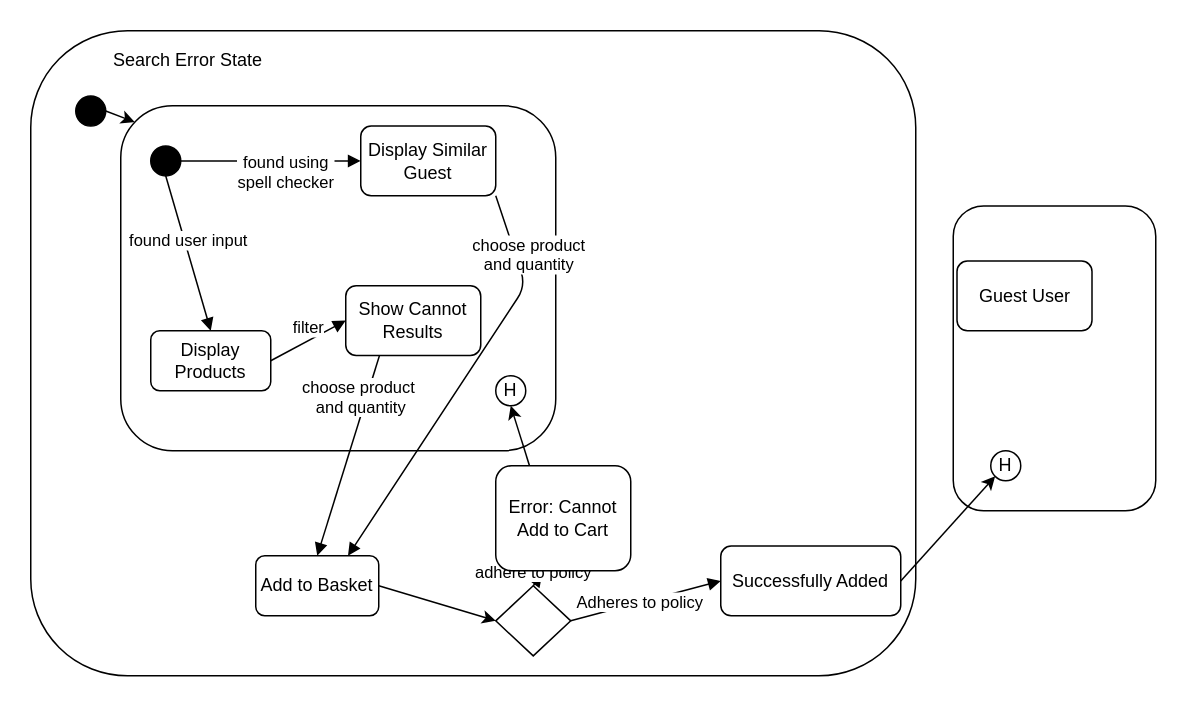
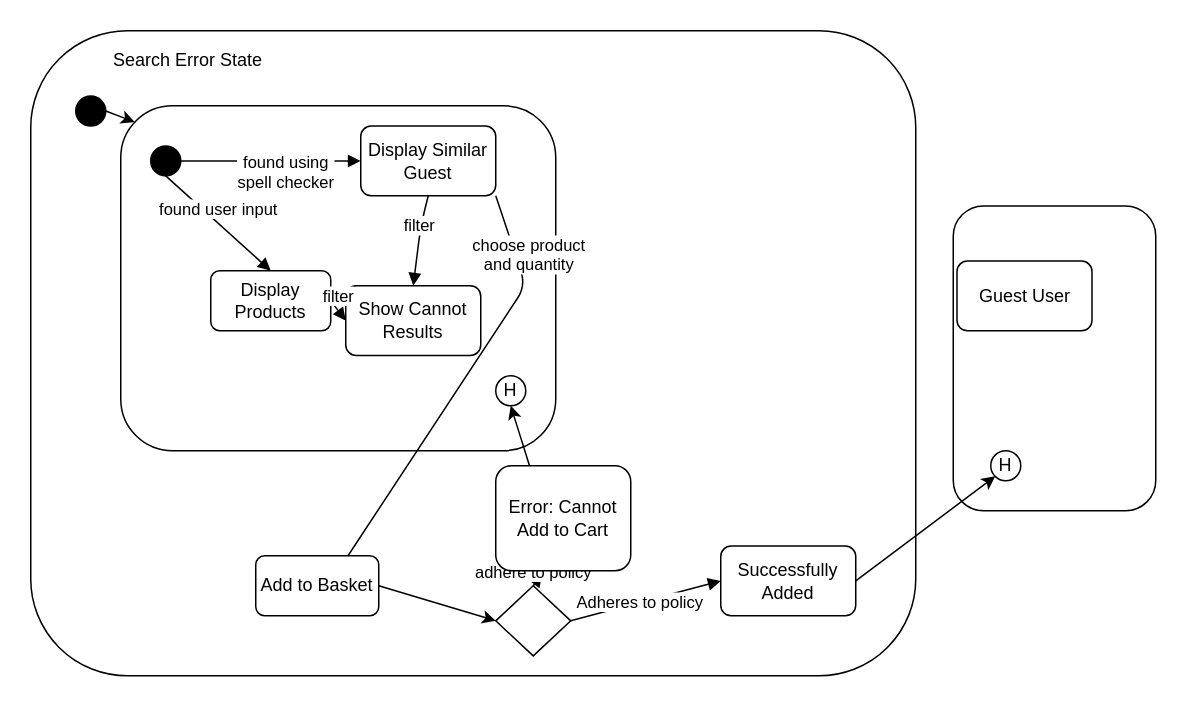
+ <mxCell id="10" value="filter" style="html=1;verticalAlign=bottom;endArrow=block;exitX=0.5;exitY=1;exitDx=0;exitDy=0;entryX=0.5;entryY=0;entryDx=0;entryDy=0;" edge="1" parent="1" source="9" target="21"><mxGeometry width="80" relative="1" as="geometry"><mxPoint x="340" y="250" as="sourcePoint" /><mxPoint x="285" y="228" as="targetPoint" /><Array as="points"><mxPoint x="280" y="150" /></Array></mxGeometry></mxCell>
- <mxCell id="6" value="Display Products" style="shape=ext;rounded=1;html=1;whiteSpace=wrap;" vertex="1" parent="1"><mxGeometry x="100" y="220" width="80" height="40" as="geometry" /></mxCell>
+ <mxCell id="6" value="Display Products" style="shape=ext;rounded=1;html=1;whiteSpace=wrap;" vertex="1" parent="1"><mxGeometry x="140" y="180" width="80" height="40" as="geometry" /></mxCell>
- <mxCell id="11" value="choose product&amp;nbsp;&lt;br&gt;and quantity" style="html=1;verticalAlign=bottom;endArrow=block;exitX=0.25;exitY=1;exitDx=0;exitDy=0;entryX=0.5;entryY=0;entryDx=0;entryDy=0;" edge="1" parent="1" source="21" target="8"><mxGeometry x="-0.352" y="1" width="80" relative="1" as="geometry"><mxPoint x="265" y="263.39" as="sourcePoint" /><mxPoint x="335" y="300" as="targetPoint" /><Array as="points" /><mxPoint as="offset" /></mxGeometry></mxCell>
- <mxCell id="23" value="choose product &lt;br&gt;and quantity" style="html=1;verticalAlign=bottom;endArrow=block;exitX=1;exitY=1;exitDx=0;exitDy=0;entryX=0.75;entryY=0;entryDx=0;entryDy=0;" edge="1" parent="1" source="9" target="8"><mxGeometry x="-0.576" y="3" width="80" relative="1" as="geometry"><mxPoint x="285" y="283.39" as="sourcePoint" /><mxPoint x="285" y="350" as="targetPoint" /><Array as="points"><mxPoint x="350" y="190" /></Array><mxPoint as="offset" /></mxGeometry></mxCell>
+ <mxCell id="23" value="choose product &lt;br&gt;and quantity" style="html=1;verticalAlign=bottom;endArrow=none;exitX=1;exitY=1;exitDx=0;exitDy=0;entryX=0.75;entryY=0;entryDx=0;entryDy=0;" edge="1" parent="1" source="9" target="8"><mxGeometry x="-0.576" y="3" width="80" relative="1" as="geometry"><mxPoint x="285" y="283.39" as="sourcePoint" /><mxPoint x="285" y="350" as="targetPoint" /><Array as="points"><mxPoint x="350" y="190" /></Array><mxPoint as="offset" /></mxGeometry></mxCell>
- <mxCell id="18" value="Successfully Added" style="shape=ext;rounded=1;html=1;whiteSpace=wrap;" vertex="1" parent="1"><mxGeometry x="480" y="363.55" width="120" height="46.45" as="geometry" /></mxCell>
+ <mxCell id="18" value="Successfully Added" style="shape=ext;rounded=1;html=1;whiteSpace=wrap;" vertex="1" parent="1"><mxGeometry x="480" y="363.55" width="90" height="46.45" as="geometry" /></mxCell>
